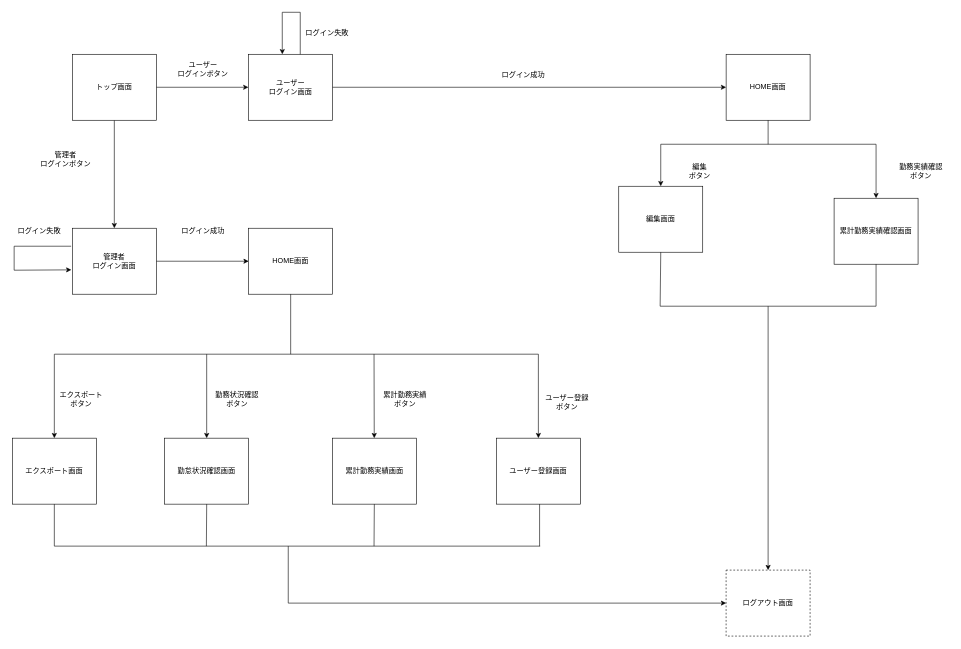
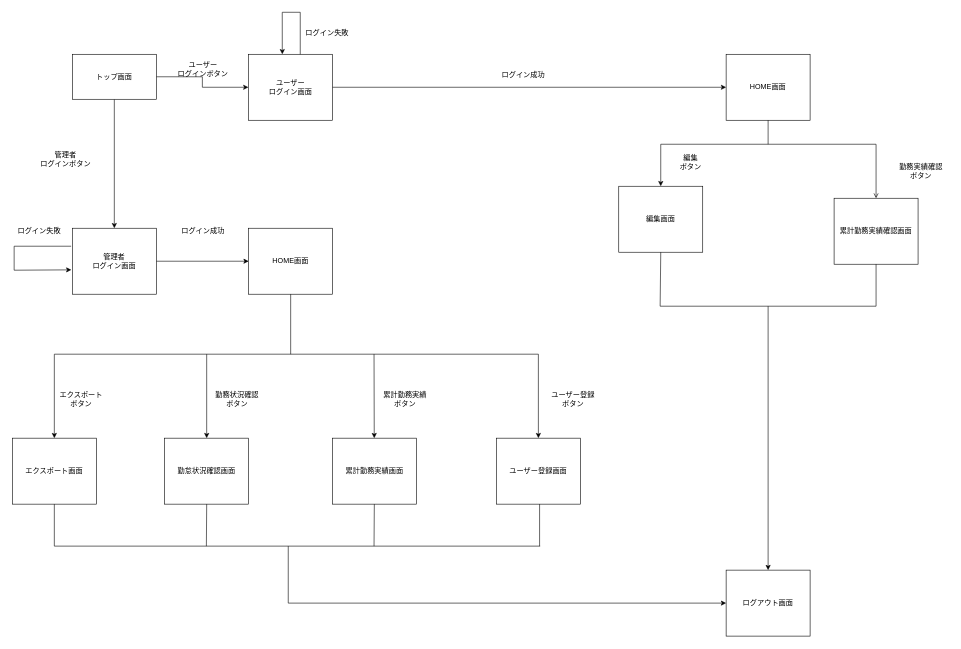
- <mxCell id="4" value="&lt;font style=&quot;vertical-align: inherit;&quot;&gt;&lt;font style=&quot;vertical-align: inherit;&quot;&gt;トップ画面&lt;/font&gt;&lt;/font&gt;" style="rounded=0;whiteSpace=wrap;html=1;" parent="1" vertex="1"><mxGeometry x="120" y="90" width="140" height="110" as="geometry" /></mxCell>
+ <mxCell id="4" value="&lt;font style=&quot;vertical-align: inherit;&quot;&gt;&lt;font style=&quot;vertical-align: inherit;&quot;&gt;トップ画面&lt;/font&gt;&lt;/font&gt;" style="rounded=0;whiteSpace=wrap;html=1;" parent="1" vertex="1"><mxGeometry x="120" y="90" width="140" height="75" as="geometry" /></mxCell>
- <mxCell id="31" value="&lt;div&gt;編集&lt;/div&gt;&lt;div&gt;&lt;font style=&quot;vertical-align: inherit;&quot;&gt;&lt;font style=&quot;vertical-align: inherit;&quot;&gt;&lt;font style=&quot;vertical-align: inherit;&quot;&gt;&lt;font style=&quot;vertical-align: inherit;&quot;&gt;&lt;font style=&quot;vertical-align: inherit;&quot;&gt;&lt;font style=&quot;vertical-align: inherit;&quot;&gt;ボタン&lt;/font&gt;&lt;/font&gt;&lt;/font&gt;&lt;/font&gt;&lt;/font&gt;&lt;/font&gt;&lt;/div&gt;" style="text;html=1;align=center;verticalAlign=middle;whiteSpace=wrap;rounded=0;" parent="1" vertex="1"><mxGeometry x="1121" y="270" width="90" height="30" as="geometry" /></mxCell>
+ <mxCell id="31" value="&lt;div&gt;編集&lt;/div&gt;&lt;div&gt;&lt;font style=&quot;vertical-align: inherit;&quot;&gt;&lt;font style=&quot;vertical-align: inherit;&quot;&gt;&lt;font style=&quot;vertical-align: inherit;&quot;&gt;&lt;font style=&quot;vertical-align: inherit;&quot;&gt;&lt;font style=&quot;vertical-align: inherit;&quot;&gt;&lt;font style=&quot;vertical-align: inherit;&quot;&gt;ボタン&lt;/font&gt;&lt;/font&gt;&lt;/font&gt;&lt;/font&gt;&lt;/font&gt;&lt;/font&gt;&lt;/div&gt;" style="text;html=1;align=center;verticalAlign=middle;whiteSpace=wrap;rounded=0;" parent="1" vertex="1"><mxGeometry x="1106" y="255" width="90" height="30" as="geometry" /></mxCell>
- <mxCell id="26" value="" style="endArrow=classic;startArrow=classic;html=1;rounded=0;exitX=0.5;exitY=0;exitDx=0;exitDy=0;entryX=0.5;entryY=0;entryDx=0;entryDy=0;" parent="1" source="24" target="25" edge="1"><mxGeometry width="50" height="50" relative="1" as="geometry"><mxPoint x="720" y="460" as="sourcePoint" /><mxPoint x="770" y="410" as="targetPoint" /><Array as="points"><mxPoint x="1101" y="240" /><mxPoint x="1460" y="240" /></Array></mxGeometry></mxCell>
+ <mxCell id="26" value="" style="endArrow=open;startArrow=classic;html=1;rounded=0;exitX=0.5;exitY=0;exitDx=0;exitDy=0;entryX=0.5;entryY=0;entryDx=0;entryDy=0;" parent="1" source="24" target="25" edge="1"><mxGeometry width="50" height="50" relative="1" as="geometry"><mxPoint x="720" y="460" as="sourcePoint" /><mxPoint x="770" y="410" as="targetPoint" /><Array as="points"><mxPoint x="1101" y="240" /><mxPoint x="1460" y="240" /></Array></mxGeometry></mxCell>
- <mxCell id="29" value="&lt;div&gt;&lt;font style=&quot;vertical-align: inherit;&quot;&gt;&lt;font style=&quot;vertical-align: inherit;&quot;&gt;ユーザー登録&lt;/font&gt;&lt;/font&gt;&lt;/div&gt;&lt;div&gt;&lt;font style=&quot;vertical-align: inherit;&quot;&gt;&lt;font style=&quot;vertical-align: inherit;&quot;&gt;&lt;font style=&quot;vertical-align: inherit;&quot;&gt;&lt;font style=&quot;vertical-align: inherit;&quot;&gt;&lt;font style=&quot;vertical-align: inherit;&quot;&gt;&lt;font style=&quot;vertical-align: inherit;&quot;&gt;&lt;font style=&quot;vertical-align: inherit;&quot;&gt;&lt;font style=&quot;vertical-align: inherit;&quot;&gt;ボタン&lt;/font&gt;&lt;/font&gt;&lt;/font&gt;&lt;/font&gt;&lt;/font&gt;&lt;/font&gt;&lt;/font&gt;&lt;/font&gt;&lt;/div&gt;" style="text;html=1;align=center;verticalAlign=middle;whiteSpace=wrap;rounded=0;" parent="1" vertex="1"><mxGeometry x="900" y="655" width="90" height="30" as="geometry" /></mxCell>
+ <mxCell id="29" value="&lt;div&gt;&lt;font style=&quot;vertical-align: inherit;&quot;&gt;&lt;font style=&quot;vertical-align: inherit;&quot;&gt;ユーザー登録&lt;/font&gt;&lt;/font&gt;&lt;/div&gt;&lt;div&gt;&lt;font style=&quot;vertical-align: inherit;&quot;&gt;&lt;font style=&quot;vertical-align: inherit;&quot;&gt;&lt;font style=&quot;vertical-align: inherit;&quot;&gt;&lt;font style=&quot;vertical-align: inherit;&quot;&gt;&lt;font style=&quot;vertical-align: inherit;&quot;&gt;&lt;font style=&quot;vertical-align: inherit;&quot;&gt;&lt;font style=&quot;vertical-align: inherit;&quot;&gt;&lt;font style=&quot;vertical-align: inherit;&quot;&gt;ボタン&lt;/font&gt;&lt;/font&gt;&lt;/font&gt;&lt;/font&gt;&lt;/font&gt;&lt;/font&gt;&lt;/font&gt;&lt;/font&gt;&lt;/div&gt;" style="text;html=1;align=center;verticalAlign=middle;whiteSpace=wrap;rounded=0;" parent="1" vertex="1"><mxGeometry x="910" y="650" width="90" height="30" as="geometry" /></mxCell>
- <mxCell id="30" value="&lt;font style=&quot;vertical-align: inherit;&quot;&gt;&lt;font style=&quot;vertical-align: inherit;&quot;&gt;ログアウト画面&lt;/font&gt;&lt;/font&gt;" style="rounded=0;whiteSpace=wrap;html=1;dashed=1;" parent="1" vertex="1"><mxGeometry x="1210" y="950" width="140" height="110" as="geometry" /></mxCell>
+ <mxCell id="30" value="&lt;font style=&quot;vertical-align: inherit;&quot;&gt;&lt;font style=&quot;vertical-align: inherit;&quot;&gt;ログアウト画面&lt;/font&gt;&lt;/font&gt;" style="rounded=0;whiteSpace=wrap;html=1;" parent="1" vertex="1"><mxGeometry x="1210" y="950" width="140" height="110" as="geometry" /></mxCell>
